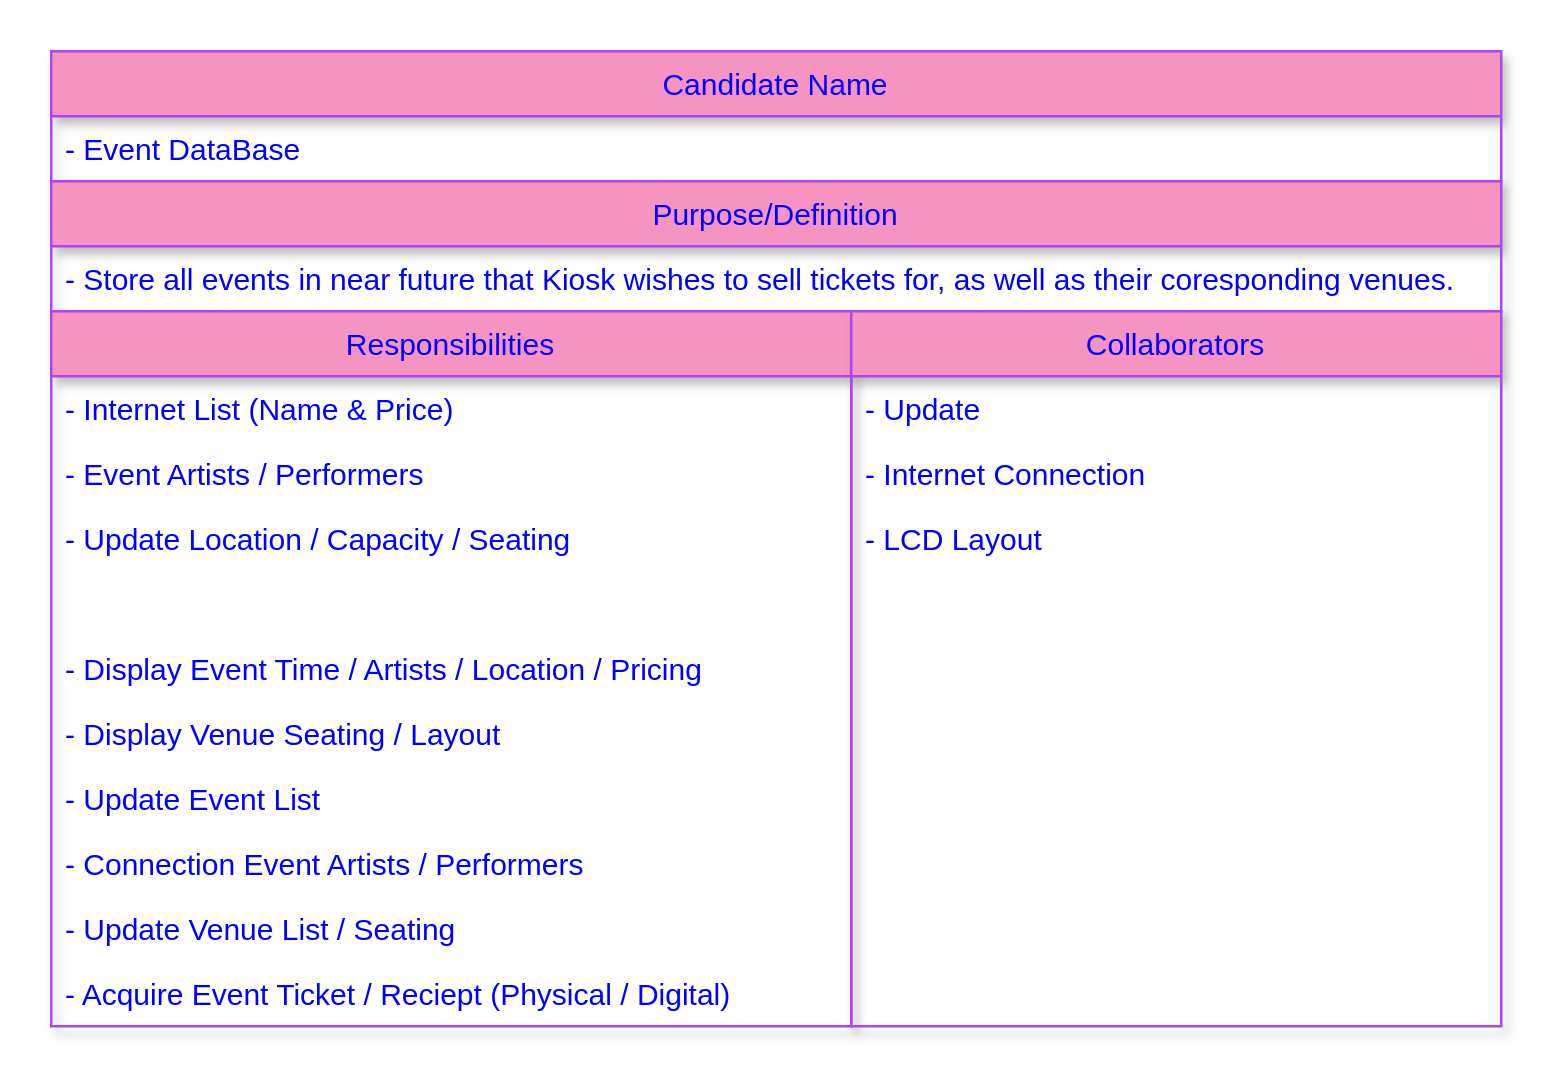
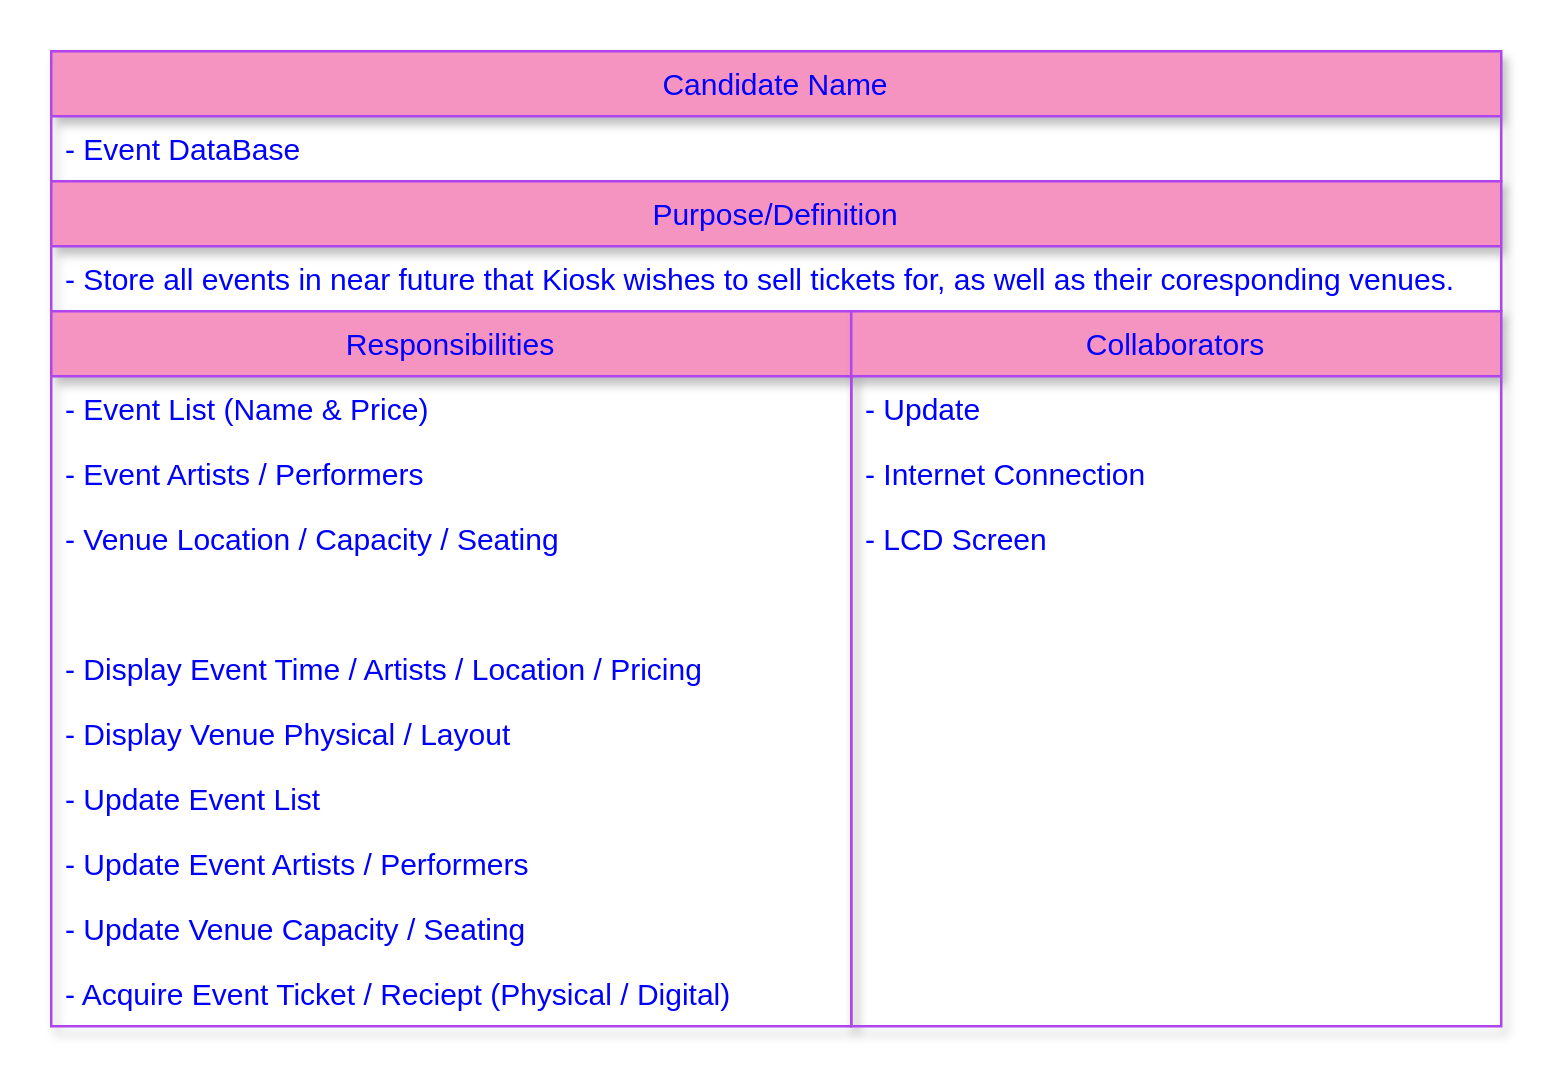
- <mxCell id="7" value="- Internet List (Name &amp; Price)" style="text;strokeColor=none;fillColor=none;align=left;verticalAlign=top;spacingLeft=4;spacingRight=4;overflow=hidden;rotatable=0;points=[[0,0.5],[1,0.5]];portConstraint=eastwest;fontColor=#0000FF;shadow=1;" vertex="1" parent="6"><mxGeometry y="26" width="320" height="26" as="geometry" /></mxCell>
+ <mxCell id="7" value="- Event List (Name &amp; Price)" style="text;strokeColor=none;fillColor=none;align=left;verticalAlign=top;spacingLeft=4;spacingRight=4;overflow=hidden;rotatable=0;points=[[0,0.5],[1,0.5]];portConstraint=eastwest;fontColor=#0000FF;shadow=1;" vertex="1" parent="6"><mxGeometry y="26" width="320" height="26" as="geometry" /></mxCell>
- <mxCell id="9" value="- Update Location / Capacity / Seating" style="text;strokeColor=none;fillColor=none;align=left;verticalAlign=top;spacingLeft=4;spacingRight=4;overflow=hidden;rotatable=0;points=[[0,0.5],[1,0.5]];portConstraint=eastwest;fontColor=#0000FF;shadow=1;" vertex="1" parent="6"><mxGeometry y="78" width="320" height="26" as="geometry" /></mxCell>
+ <mxCell id="9" value="- Venue Location / Capacity / Seating" style="text;strokeColor=none;fillColor=none;align=left;verticalAlign=top;spacingLeft=4;spacingRight=4;overflow=hidden;rotatable=0;points=[[0,0.5],[1,0.5]];portConstraint=eastwest;fontColor=#0000FF;shadow=1;" vertex="1" parent="6"><mxGeometry y="78" width="320" height="26" as="geometry" /></mxCell>
- <mxCell id="20" value="- LCD Layout " style="text;strokeColor=none;fillColor=none;align=left;verticalAlign=top;spacingLeft=4;spacingRight=4;overflow=hidden;rotatable=0;points=[[0,0.5],[1,0.5]];portConstraint=eastwest;fontColor=#0000FF;shadow=1;" vertex="1" parent="17"><mxGeometry y="78" width="260" height="26" as="geometry" /></mxCell>
+ <mxCell id="20" value="- LCD Screen " style="text;strokeColor=none;fillColor=none;align=left;verticalAlign=top;spacingLeft=4;spacingRight=4;overflow=hidden;rotatable=0;points=[[0,0.5],[1,0.5]];portConstraint=eastwest;fontColor=#0000FF;shadow=1;" vertex="1" parent="17"><mxGeometry y="78" width="260" height="26" as="geometry" /></mxCell>
- <mxCell id="12" value="- Display Venue Seating / Layout" style="text;strokeColor=none;fillColor=none;align=left;verticalAlign=top;spacingLeft=4;spacingRight=4;overflow=hidden;rotatable=0;points=[[0,0.5],[1,0.5]];portConstraint=eastwest;fontColor=#0000FF;shadow=1;" vertex="1" parent="6"><mxGeometry y="156" width="320" height="26" as="geometry" /></mxCell>
+ <mxCell id="12" value="- Display Venue Physical / Layout" style="text;strokeColor=none;fillColor=none;align=left;verticalAlign=top;spacingLeft=4;spacingRight=4;overflow=hidden;rotatable=0;points=[[0,0.5],[1,0.5]];portConstraint=eastwest;fontColor=#0000FF;shadow=1;" vertex="1" parent="6"><mxGeometry y="156" width="320" height="26" as="geometry" /></mxCell>
- <mxCell id="14" value="- Connection Event Artists / Performers" style="text;strokeColor=none;fillColor=none;align=left;verticalAlign=top;spacingLeft=4;spacingRight=4;overflow=hidden;rotatable=0;points=[[0,0.5],[1,0.5]];portConstraint=eastwest;fontColor=#0000FF;shadow=1;" vertex="1" parent="6"><mxGeometry y="208" width="320" height="26" as="geometry" /></mxCell>
+ <mxCell id="14" value="- Update Event Artists / Performers" style="text;strokeColor=none;fillColor=none;align=left;verticalAlign=top;spacingLeft=4;spacingRight=4;overflow=hidden;rotatable=0;points=[[0,0.5],[1,0.5]];portConstraint=eastwest;fontColor=#0000FF;shadow=1;" vertex="1" parent="6"><mxGeometry y="208" width="320" height="26" as="geometry" /></mxCell>
- <mxCell id="15" value="- Update Venue List / Seating" style="text;strokeColor=none;fillColor=none;align=left;verticalAlign=top;spacingLeft=4;spacingRight=4;overflow=hidden;rotatable=0;points=[[0,0.5],[1,0.5]];portConstraint=eastwest;fontColor=#0000FF;shadow=1;" vertex="1" parent="6"><mxGeometry y="234" width="320" height="26" as="geometry" /></mxCell>
+ <mxCell id="15" value="- Update Venue Capacity / Seating" style="text;strokeColor=none;fillColor=none;align=left;verticalAlign=top;spacingLeft=4;spacingRight=4;overflow=hidden;rotatable=0;points=[[0,0.5],[1,0.5]];portConstraint=eastwest;fontColor=#0000FF;shadow=1;" vertex="1" parent="6"><mxGeometry y="234" width="320" height="26" as="geometry" /></mxCell>
